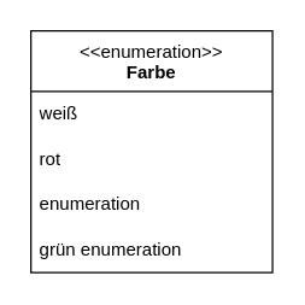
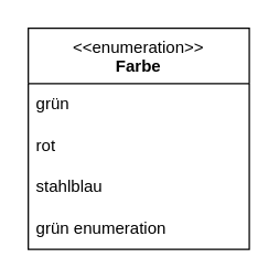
- <mxCell id="3" value="weiß" style="text;html=1;strokeColor=none;fillColor=none;align=left;verticalAlign=middle;spacingLeft=4;spacingRight=4;overflow=hidden;rotatable=0;points=[[0,0.5],[1,0.5]];portConstraint=eastwest;whiteSpace=wrap;" parent="2" vertex="1"><mxGeometry y="40" width="160" height="30" as="geometry" /></mxCell>
+ <mxCell id="3" value="grün" style="text;html=1;strokeColor=none;fillColor=none;align=left;verticalAlign=middle;spacingLeft=4;spacingRight=4;overflow=hidden;rotatable=0;points=[[0,0.5],[1,0.5]];portConstraint=eastwest;whiteSpace=wrap;" parent="2" vertex="1"><mxGeometry y="40" width="160" height="30" as="geometry" /></mxCell>
- <mxCell id="5" value="enumeration" style="text;html=1;strokeColor=none;fillColor=none;align=left;verticalAlign=middle;spacingLeft=4;spacingRight=4;overflow=hidden;rotatable=0;points=[[0,0.5],[1,0.5]];portConstraint=eastwest;whiteSpace=wrap;" parent="2" vertex="1"><mxGeometry y="100" width="160" height="30" as="geometry" /></mxCell>
+ <mxCell id="5" value="stahlblau" style="text;html=1;strokeColor=none;fillColor=none;align=left;verticalAlign=middle;spacingLeft=4;spacingRight=4;overflow=hidden;rotatable=0;points=[[0,0.5],[1,0.5]];portConstraint=eastwest;whiteSpace=wrap;" parent="2" vertex="1"><mxGeometry y="100" width="160" height="30" as="geometry" /></mxCell>
